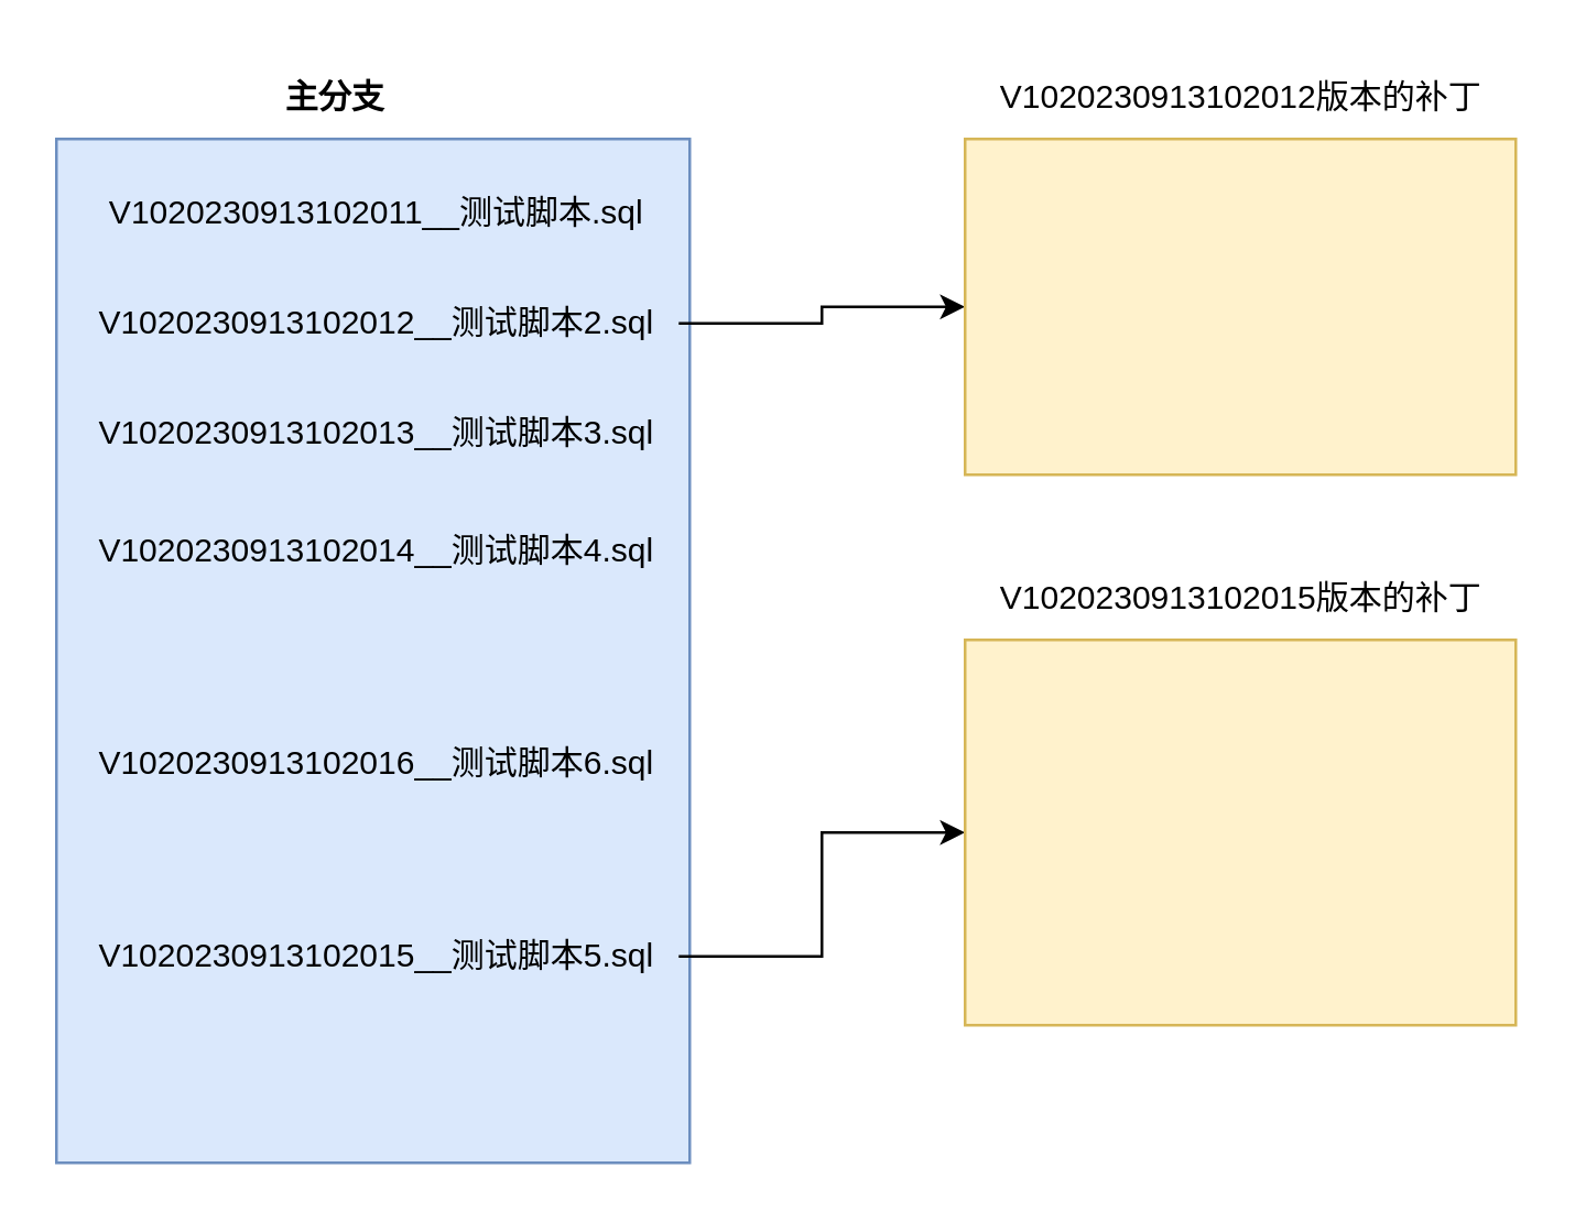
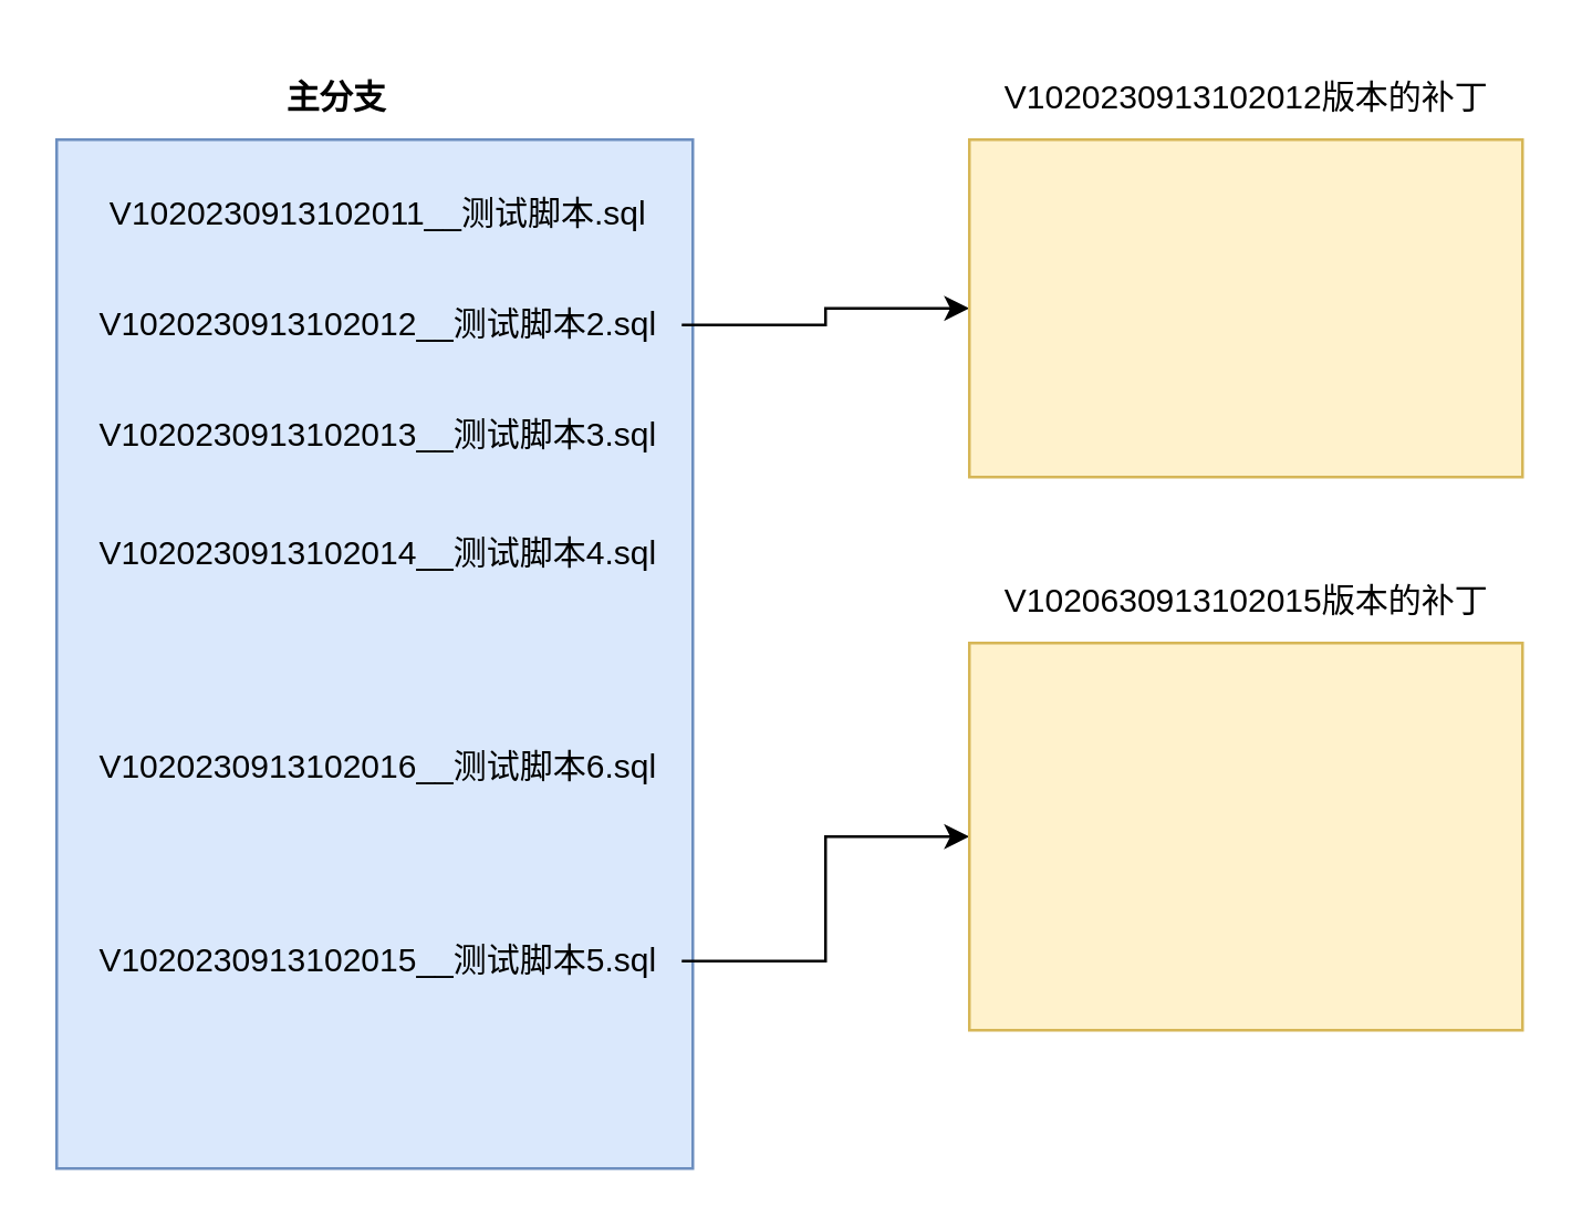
- <mxCell id="15" value="V1020230913102015版本的补丁" style="text;html=1;align=center;verticalAlign=middle;resizable=0;points=[];autosize=1;strokeColor=none;fillColor=none;" vertex="1" parent="1"><mxGeometry x="350" y="202" width="200" height="30" as="geometry" /></mxCell>
+ <mxCell id="15" value="V1020630913102015版本的补丁" style="text;html=1;align=center;verticalAlign=middle;resizable=0;points=[];autosize=1;strokeColor=none;fillColor=none;" vertex="1" parent="1"><mxGeometry x="350" y="202" width="200" height="30" as="geometry" /></mxCell>
